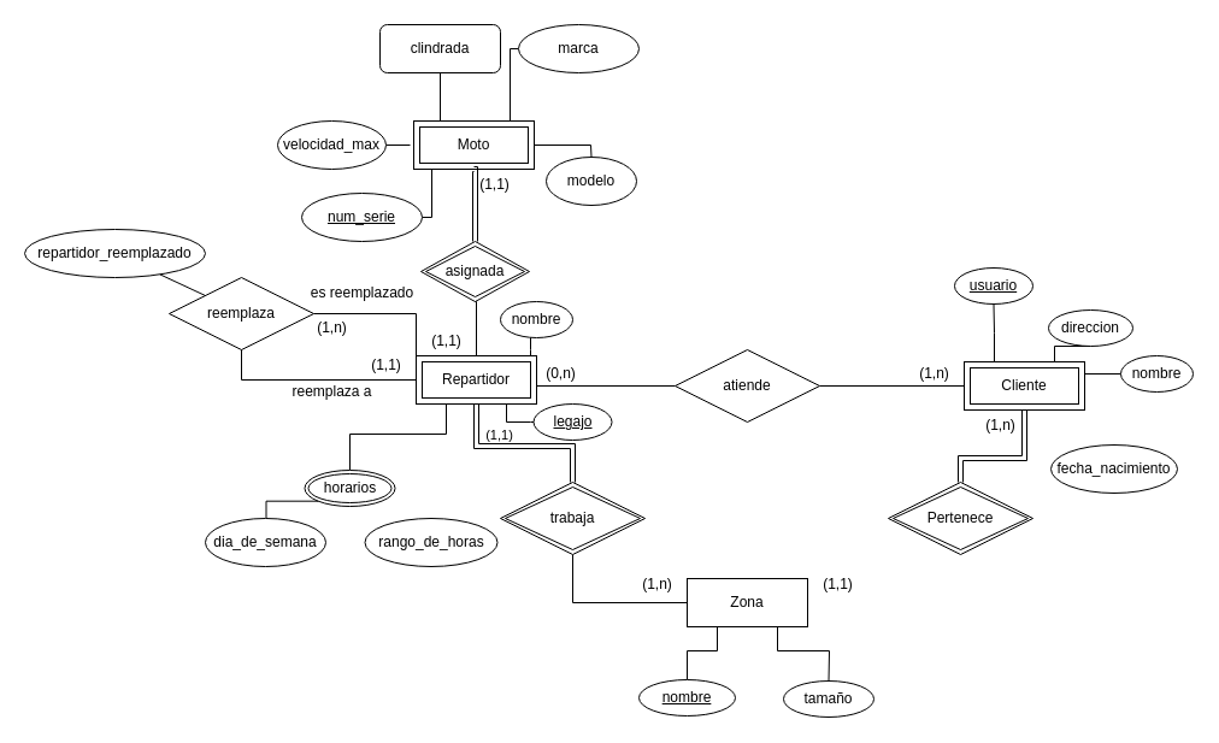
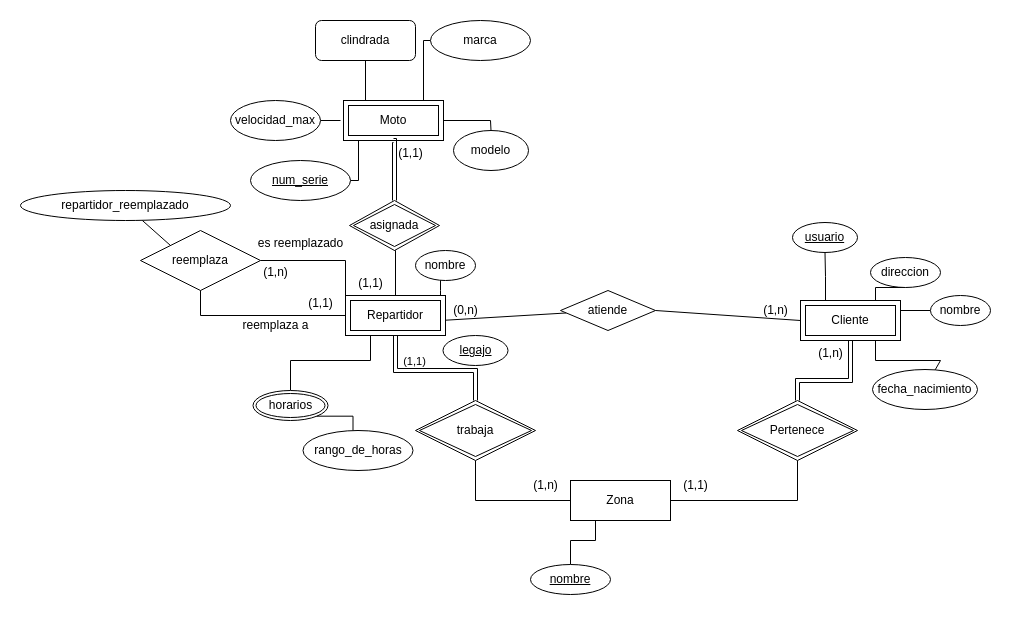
- <mxCell id="60" value="repartidor_reemplazado" style="ellipse;whiteSpace=wrap;html=1;align=center;" vertex="1" parent="1"><mxGeometry x="20" y="190" width="150" height="40" as="geometry" /></mxCell>
+ <mxCell id="60" value="repartidor_reemplazado" style="ellipse;whiteSpace=wrap;html=1;align=center;" vertex="1" parent="1"><mxGeometry x="20" y="190" width="210" height="30" as="geometry" /></mxCell>
- <mxCell id="31" value="atiende" style="shape=rhombus;perimeter=rhombusPerimeter;whiteSpace=wrap;html=1;align=center;" vertex="1" parent="1"><mxGeometry x="560" y="290" width="120" height="60" as="geometry" /></mxCell>
+ <mxCell id="31" value="atiende" style="shape=rhombus;perimeter=rhombusPerimeter;whiteSpace=wrap;html=1;align=center;" vertex="1" parent="1"><mxGeometry x="560" y="290" width="95" height="40" as="geometry" /></mxCell>
- <mxCell id="55" value="" style="endArrow=none;html=1;rounded=0;entryX=0;entryY=0.5;entryDx=0;entryDy=0;exitX=0.75;exitY=1;exitDx=0;exitDy=0;" edge="1" parent="1" source="44" target="12"><mxGeometry relative="1" as="geometry"><mxPoint x="290" y="350" as="sourcePoint" /><mxPoint x="450" y="350" as="targetPoint" /><Array as="points"><mxPoint x="420" y="350" /><mxPoint x="440" y="350" /></Array></mxGeometry></mxCell>
+ <mxCell id="28" value="" style="endArrow=none;html=1;rounded=0;exitX=0.75;exitY=1;exitDx=0;exitDy=0;" edge="1" parent="1" source="21" target="29"><mxGeometry relative="1" as="geometry"><mxPoint x="820" y="350" as="sourcePoint" /><mxPoint x="875" y="370" as="targetPoint" /><Array as="points"><mxPoint x="875" y="360" /><mxPoint x="940" y="360" /></Array></mxGeometry></mxCell>
- <mxCell id="17" value="" style="endArrow=none;html=1;rounded=0;exitX=0;exitY=1;exitDx=0;exitDy=0;edgeStyle=elbowEdgeStyle;entryX=0.5;entryY=0;entryDx=0;entryDy=0;" edge="1" parent="1" source="16" target="18"><mxGeometry relative="1" as="geometry"><mxPoint x="272.5" y="350" as="sourcePoint" /><mxPoint x="222.5" y="470" as="targetPoint" /><Array as="points"><mxPoint x="220.5" y="420" /></Array></mxGeometry></mxCell>
+ <mxCell id="19" value="" style="endArrow=none;html=1;rounded=0;exitX=1;exitY=1;exitDx=0;exitDy=0;edgeStyle=elbowEdgeStyle;" edge="1" parent="1" source="16" target="20"><mxGeometry relative="1" as="geometry"><mxPoint x="272.5" y="350" as="sourcePoint" /><mxPoint x="314.5" y="450" as="targetPoint" /><Array as="points"><mxPoint x="352.5" y="416" /></Array></mxGeometry></mxCell>
- <mxCell id="18" value="dia_de_semana" style="ellipse;whiteSpace=wrap;html=1;align=center;" vertex="1" parent="1"><mxGeometry x="170" y="430" width="100" height="40" as="geometry" /></mxCell>
+ <mxCell id="50" value="" style="endArrow=none;html=1;rounded=0;exitX=1;exitY=0.5;exitDx=0;exitDy=0;" edge="1" parent="1" source="39" target="51"><mxGeometry relative="1" as="geometry"><mxPoint x="670" y="530" as="sourcePoint" /><mxPoint x="790" y="500" as="targetPoint" /><Array as="points"><mxPoint x="797" y="500" /></Array></mxGeometry></mxCell>
- <mxCell id="41" value="" style="endArrow=none;html=1;rounded=0;exitX=0.75;exitY=1;exitDx=0;exitDy=0;" edge="1" parent="1" source="39" target="42"><mxGeometry relative="1" as="geometry"><mxPoint x="520" y="460" as="sourcePoint" /><mxPoint x="645" y="560" as="targetPoint" /><Array as="points"><mxPoint x="645" y="540" /><mxPoint x="688" y="540" /></Array></mxGeometry></mxCell>
- <mxCell id="42" value="tamaño" style="ellipse;whiteSpace=wrap;html=1;align=center;" vertex="1" parent="1"><mxGeometry x="650" y="565" width="75" height="30" as="geometry" /></mxCell>
